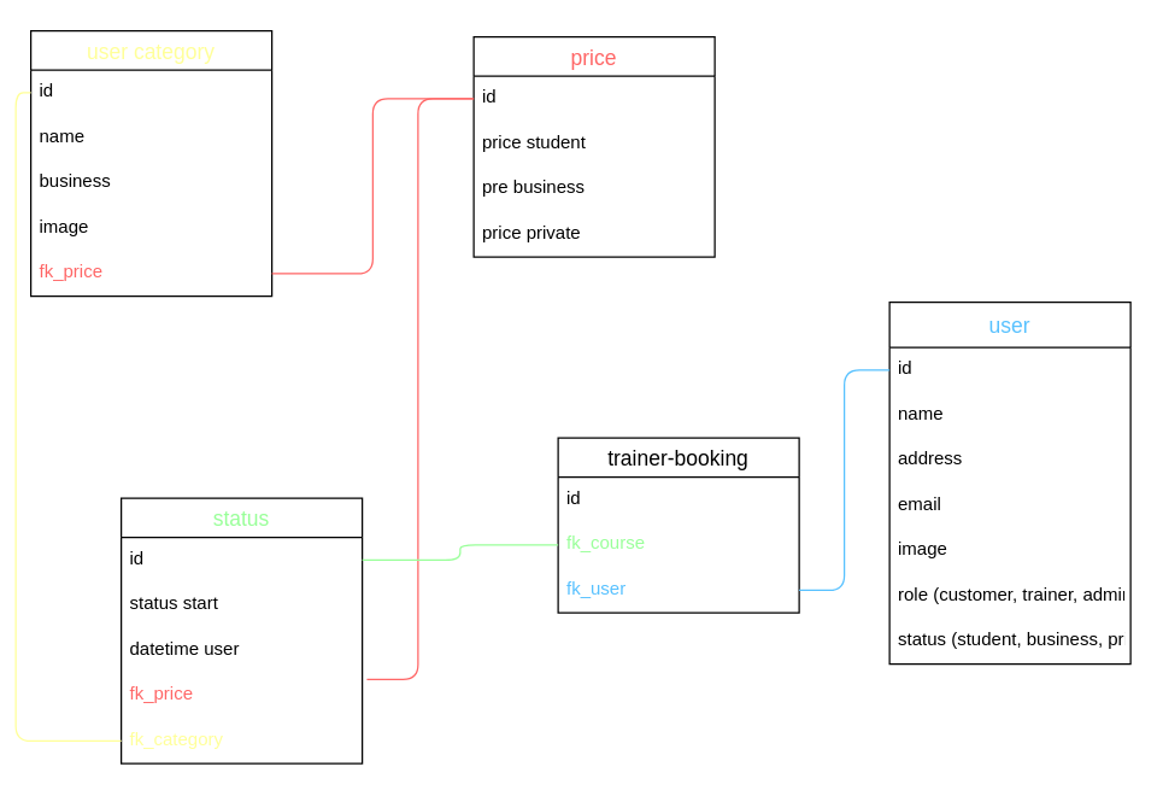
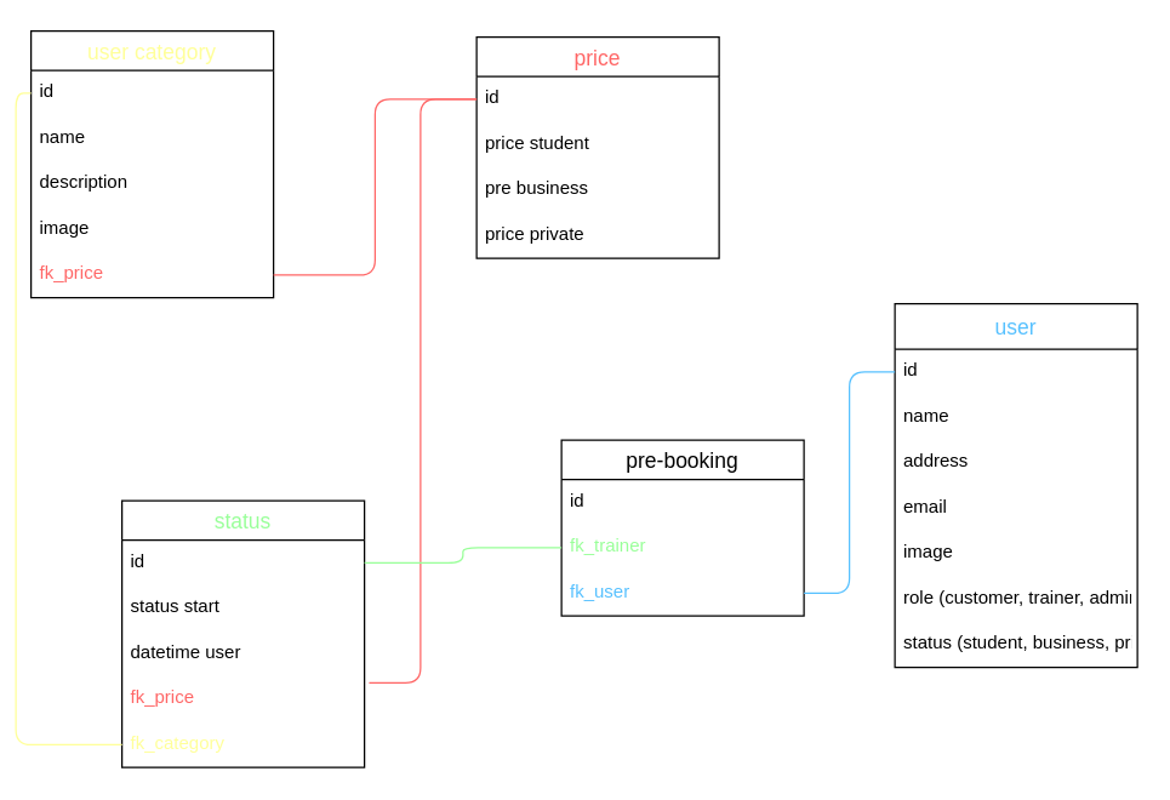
- <mxCell id="28" value="business" style="text;strokeColor=none;fillColor=none;spacingLeft=4;spacingRight=4;overflow=hidden;rotatable=0;points=[[0,0.5],[1,0.5]];portConstraint=eastwest;fontSize=12;" parent="25" vertex="1"><mxGeometry y="86" width="160" height="30" as="geometry" /></mxCell>
+ <mxCell id="28" value="description" style="text;strokeColor=none;fillColor=none;spacingLeft=4;spacingRight=4;overflow=hidden;rotatable=0;points=[[0,0.5],[1,0.5]];portConstraint=eastwest;fontSize=12;" parent="25" vertex="1"><mxGeometry y="86" width="160" height="30" as="geometry" /></mxCell>
- <mxCell id="16" value="trainer-booking" style="swimlane;fontStyle=0;childLayout=stackLayout;horizontal=1;startSize=26;horizontalStack=0;resizeParent=1;resizeParentMax=0;resizeLast=0;collapsible=1;marginBottom=0;align=center;fontSize=14;" parent="1" vertex="1"><mxGeometry x="370" y="290" width="160" height="116" as="geometry" /></mxCell>
+ <mxCell id="16" value="pre-booking" style="swimlane;fontStyle=0;childLayout=stackLayout;horizontal=1;startSize=26;horizontalStack=0;resizeParent=1;resizeParentMax=0;resizeLast=0;collapsible=1;marginBottom=0;align=center;fontSize=14;" parent="1" vertex="1"><mxGeometry x="370" y="290" width="160" height="116" as="geometry" /></mxCell>
- <mxCell id="18" value="fk_course" style="text;strokeColor=none;fillColor=none;spacingLeft=4;spacingRight=4;overflow=hidden;rotatable=0;points=[[0,0.5],[1,0.5]];portConstraint=eastwest;fontSize=12;fontColor=#99FF99;" parent="16" vertex="1"><mxGeometry y="56" width="160" height="30" as="geometry" /></mxCell>
+ <mxCell id="18" value="fk_trainer" style="text;strokeColor=none;fillColor=none;spacingLeft=4;spacingRight=4;overflow=hidden;rotatable=0;points=[[0,0.5],[1,0.5]];portConstraint=eastwest;fontSize=12;fontColor=#99FF99;" parent="16" vertex="1"><mxGeometry y="56" width="160" height="30" as="geometry" /></mxCell>
